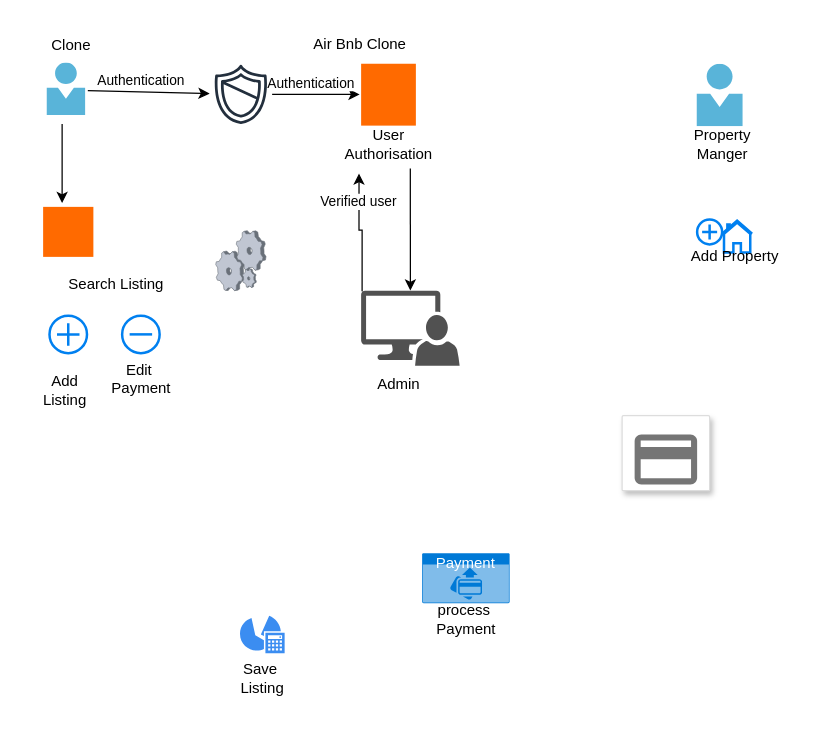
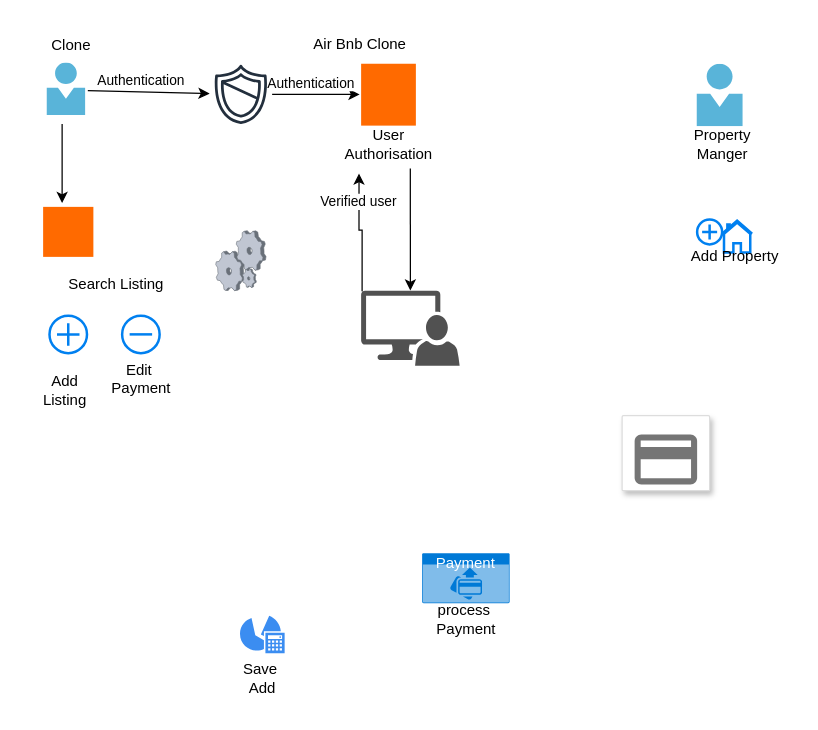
- <mxCell id="22" value="Admin" style="text;html=1;align=center;verticalAlign=middle;resizable=0;points=[];autosize=1;strokeColor=none;fillColor=none;" vertex="1" parent="1"><mxGeometry x="288.2" y="292" width="60" height="30" as="geometry" /></mxCell>
- <mxCell id="28" value="Save&amp;nbsp;&lt;div&gt;Listing&lt;/div&gt;" style="text;html=1;align=center;verticalAlign=middle;resizable=0;points=[];autosize=1;strokeColor=none;fillColor=none;" vertex="1" parent="1"><mxGeometry x="179.14" y="522" width="60" height="40" as="geometry" /></mxCell>
+ <mxCell id="28" value="Save&amp;nbsp;&lt;div&gt;Add&lt;/div&gt;" style="text;html=1;align=center;verticalAlign=middle;resizable=0;points=[];autosize=1;strokeColor=none;fillColor=none;" vertex="1" parent="1"><mxGeometry x="179.14" y="522" width="60" height="40" as="geometry" /></mxCell>
